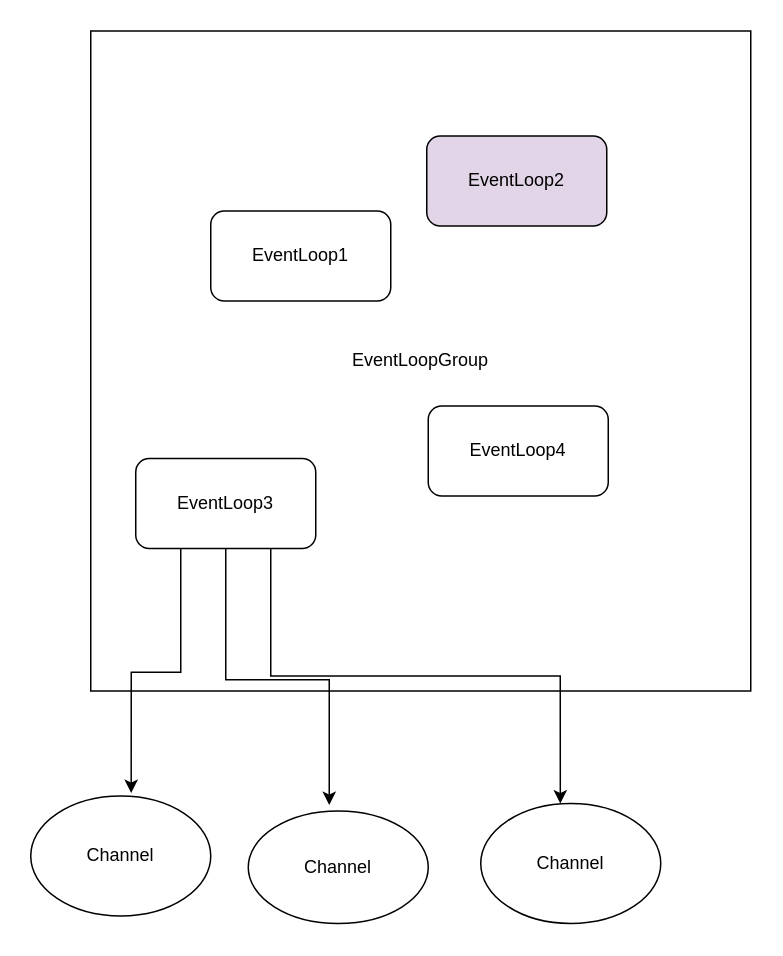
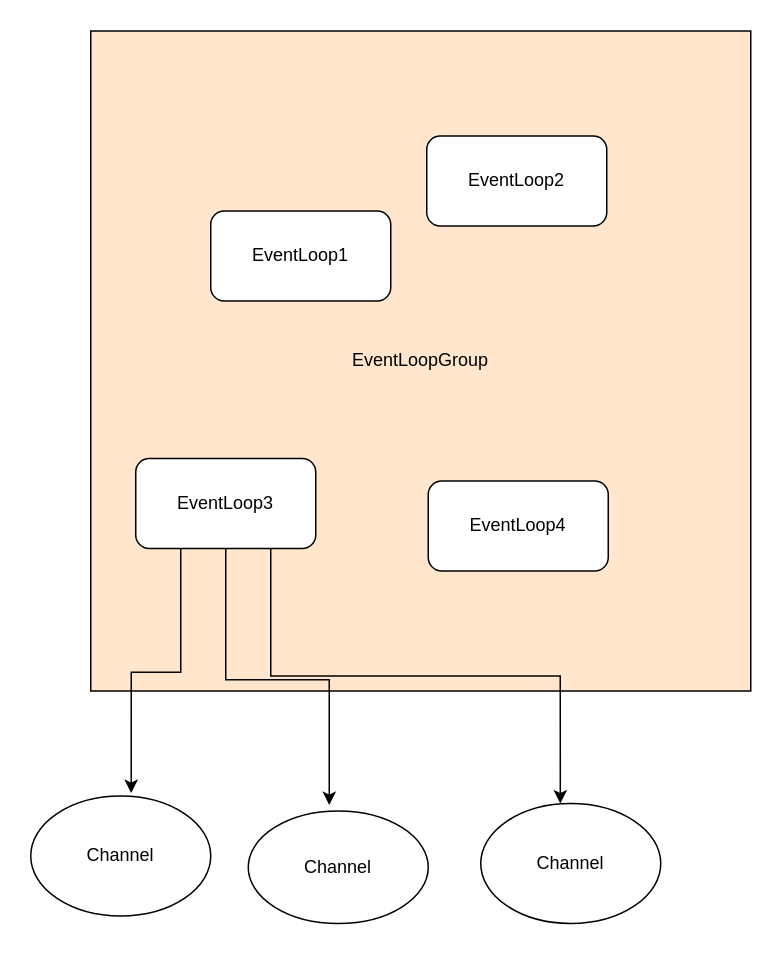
- <mxCell id="4" value="EventLoop2" style="rounded=1;whiteSpace=wrap;html=1;fillColor=#e1d5e7;" vertex="1" parent="1"><mxGeometry x="284" y="90" width="120" height="60" as="geometry" /></mxCell>
+ <mxCell id="4" value="EventLoop2" style="rounded=1;whiteSpace=wrap;html=1;" vertex="1" parent="1"><mxGeometry x="284" y="90" width="120" height="60" as="geometry" /></mxCell>
- <mxCell id="2" value="EventLoopGroup" style="whiteSpace=wrap;html=1;aspect=fixed;" vertex="1" parent="1"><mxGeometry x="60" y="20" width="440" height="440" as="geometry" /></mxCell>
+ <mxCell id="2" value="EventLoopGroup" style="whiteSpace=wrap;html=1;aspect=fixed;fillColor=#ffe6cc;" vertex="1" parent="1"><mxGeometry x="60" y="20" width="440" height="440" as="geometry" /></mxCell>
- <mxCell id="9" value="EventLoop4" style="rounded=1;whiteSpace=wrap;html=1;" vertex="1" parent="1"><mxGeometry x="285" y="270" width="120" height="60" as="geometry" /></mxCell>
+ <mxCell id="9" value="EventLoop4" style="rounded=1;whiteSpace=wrap;html=1;" vertex="1" parent="1"><mxGeometry x="285" y="320" width="120" height="60" as="geometry" /></mxCell>
